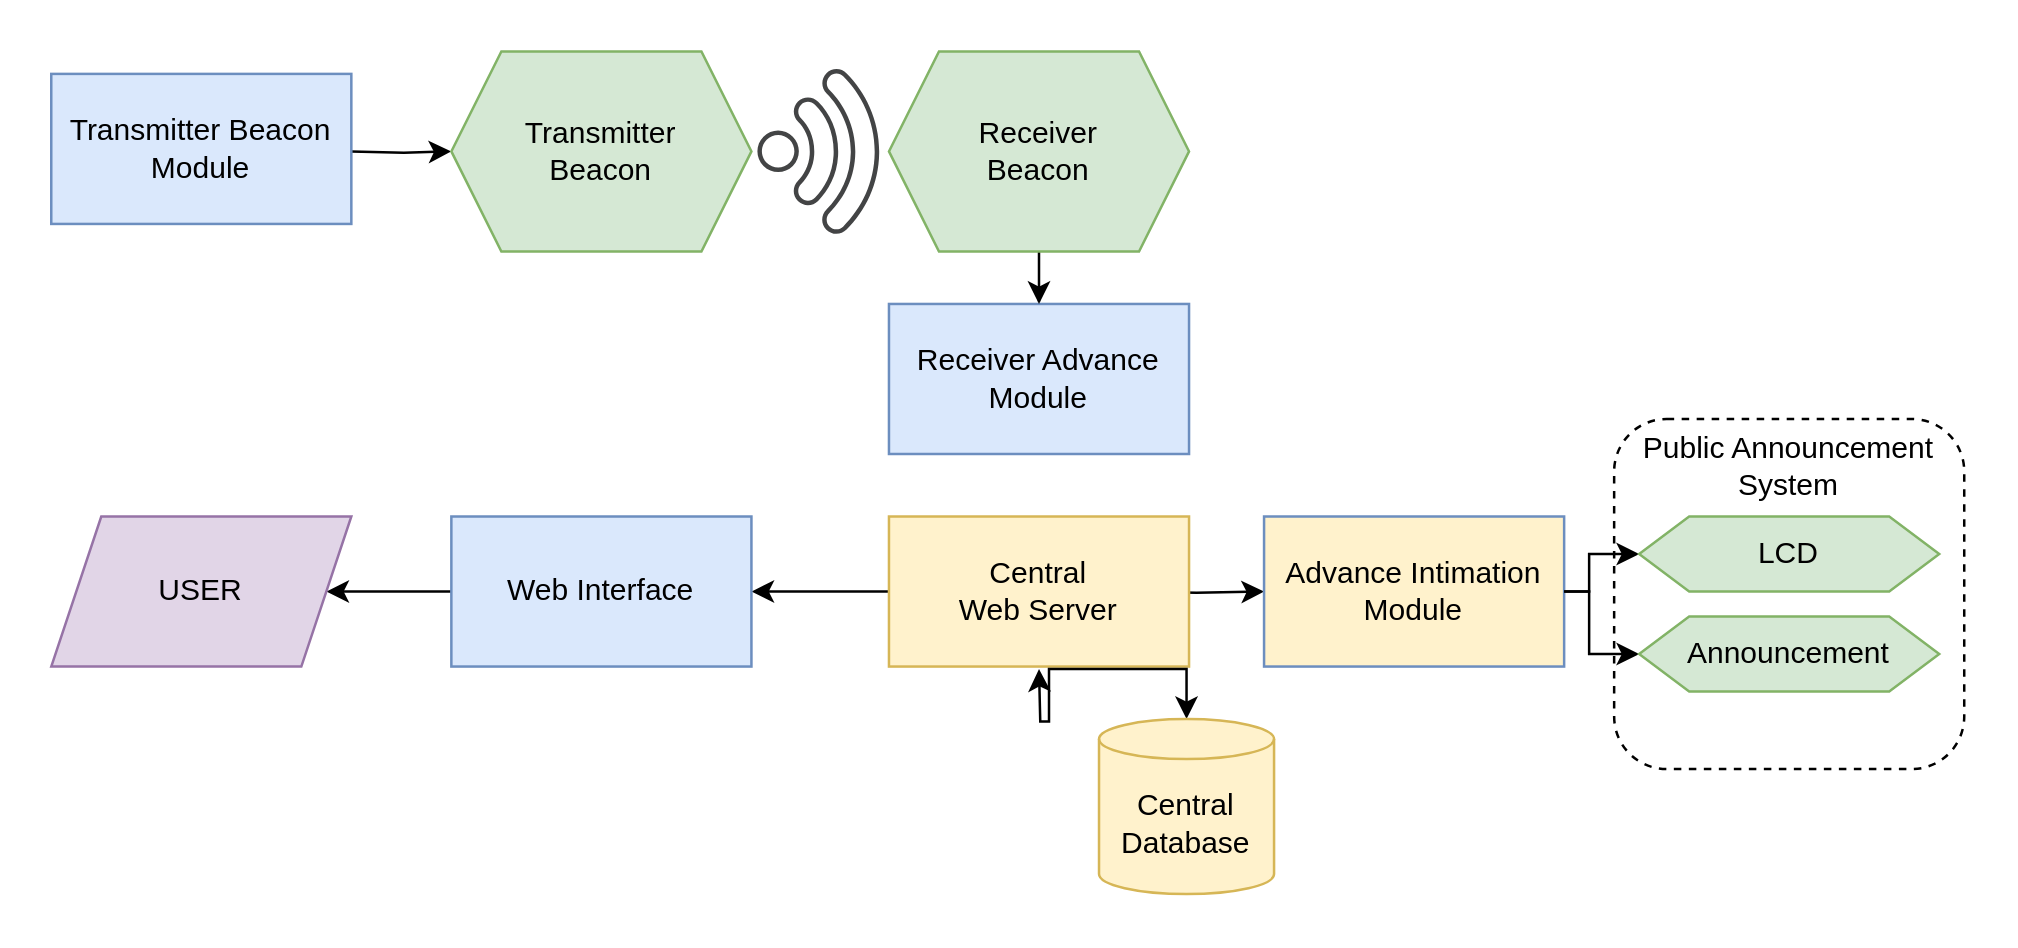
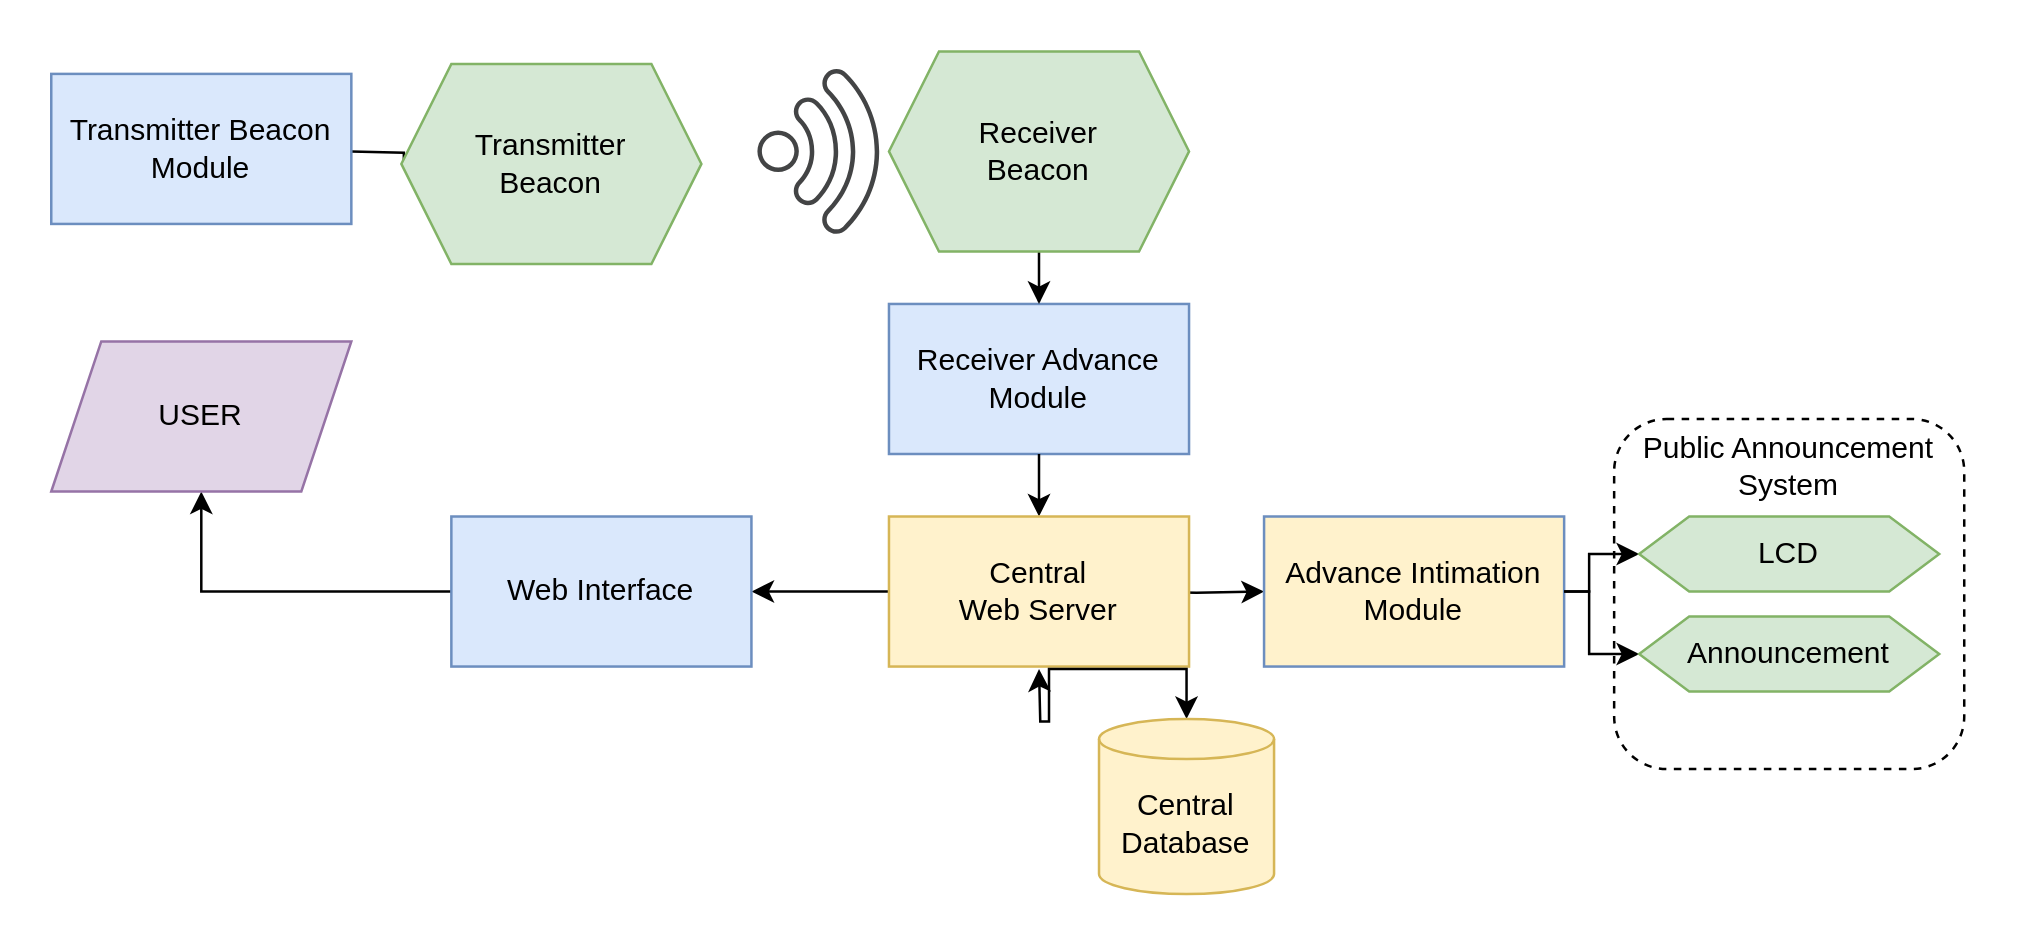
- <mxCell id="11" value="&lt;div&gt;Transmitter&lt;/div&gt;&lt;div&gt;Beacon&lt;/div&gt;" style="shape=hexagon;perimeter=hexagonPerimeter2;whiteSpace=wrap;html=1;fixedSize=1;fillColor=#d5e8d4;strokeColor=#82b366;" parent="1" vertex="1"><mxGeometry x="180" y="20" width="120" height="80" as="geometry" /></mxCell>
+ <mxCell id="11" value="&lt;div&gt;Transmitter&lt;/div&gt;&lt;div&gt;Beacon&lt;/div&gt;" style="shape=hexagon;perimeter=hexagonPerimeter2;whiteSpace=wrap;html=1;fixedSize=1;fillColor=#d5e8d4;strokeColor=#82b366;" parent="1" vertex="1"><mxGeometry x="160" y="25" width="120" height="80" as="geometry" /></mxCell>
+ <mxCell id="17" style="edgeStyle=orthogonalEdgeStyle;rounded=0;orthogonalLoop=1;jettySize=auto;html=1;exitX=0.5;exitY=0;exitDx=0;exitDy=0;entryX=0.5;entryY=1;entryDx=0;entryDy=0;startArrow=classic;startFill=1;endArrow=none;endFill=0;" parent="1" source="18" target="4" edge="1"><mxGeometry relative="1" as="geometry" /></mxCell>
- <mxCell id="10" value="USER" style="shape=parallelogram;perimeter=parallelogramPerimeter;whiteSpace=wrap;html=1;fixedSize=1;fillColor=#e1d5e7;strokeColor=#9673a6;" parent="1" vertex="1"><mxGeometry x="20" y="206" width="120" height="60" as="geometry" /></mxCell>
+ <mxCell id="10" value="USER" style="shape=parallelogram;perimeter=parallelogramPerimeter;whiteSpace=wrap;html=1;fixedSize=1;fillColor=#e1d5e7;strokeColor=#9673a6;" parent="1" vertex="1"><mxGeometry x="20" y="136" width="120" height="60" as="geometry" /></mxCell>
